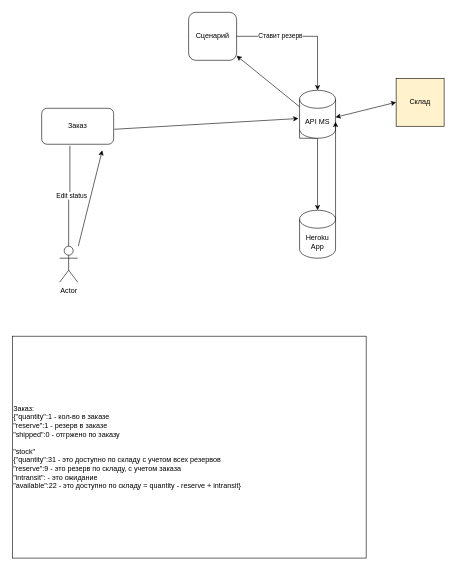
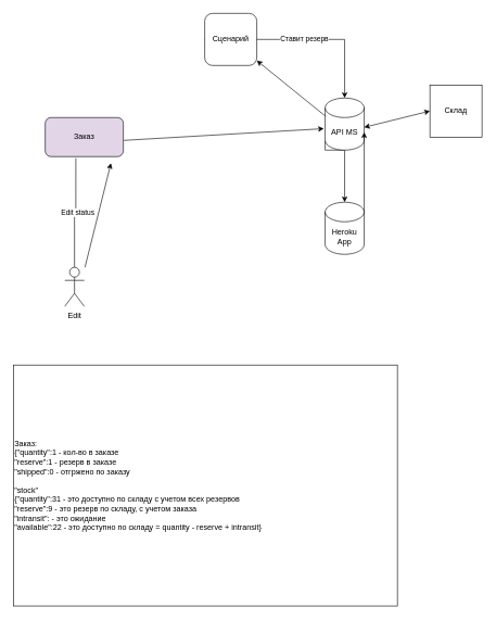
- <mxCell id="15" value="Склад" style="whiteSpace=wrap;html=1;aspect=fixed;fillColor=#fff2cc;" vertex="1" parent="1"><mxGeometry x="660" y="130" width="80" height="80" as="geometry" /></mxCell>
+ <mxCell id="15" value="Склад" style="whiteSpace=wrap;html=1;aspect=fixed;" vertex="1" parent="1"><mxGeometry x="660" y="130" width="80" height="80" as="geometry" /></mxCell>
- <mxCell id="2" value="Заказ" style="rounded=1;whiteSpace=wrap;html=1;" vertex="1" parent="1"><mxGeometry x="69" y="180" width="120" height="60" as="geometry" /></mxCell>
+ <mxCell id="2" value="Заказ" style="rounded=1;whiteSpace=wrap;html=1;fillColor=#e1d5e7;" vertex="1" parent="1"><mxGeometry x="69" y="180" width="120" height="60" as="geometry" /></mxCell>
- <mxCell id="5" value="Heroku App" style="shape=cylinder3;whiteSpace=wrap;html=1;boundedLbl=1;backgroundOutline=1;size=15;" vertex="1" parent="1"><mxGeometry x="499" y="350" width="60" height="80" as="geometry" /></mxCell>
+ <mxCell id="5" value="Heroku App" style="shape=cylinder3;whiteSpace=wrap;html=1;boundedLbl=1;backgroundOutline=1;size=15;" vertex="1" parent="1"><mxGeometry x="499" y="310" width="60" height="80" as="geometry" /></mxCell>
- <mxCell id="8" value="Actor" style="shape=umlActor;verticalLabelPosition=bottom;verticalAlign=top;html=1;outlineConnect=0;" vertex="1" parent="1"><mxGeometry x="99" y="410" width="30" height="60" as="geometry" /></mxCell>
+ <mxCell id="8" value="Edit" style="shape=umlActor;verticalLabelPosition=bottom;verticalAlign=top;html=1;outlineConnect=0;" vertex="1" parent="1"><mxGeometry x="99" y="410" width="30" height="60" as="geometry" /></mxCell>
